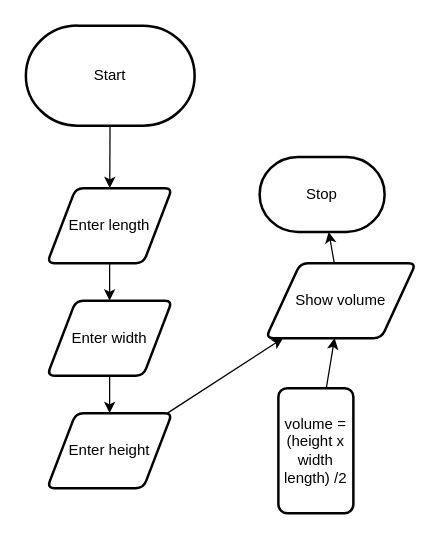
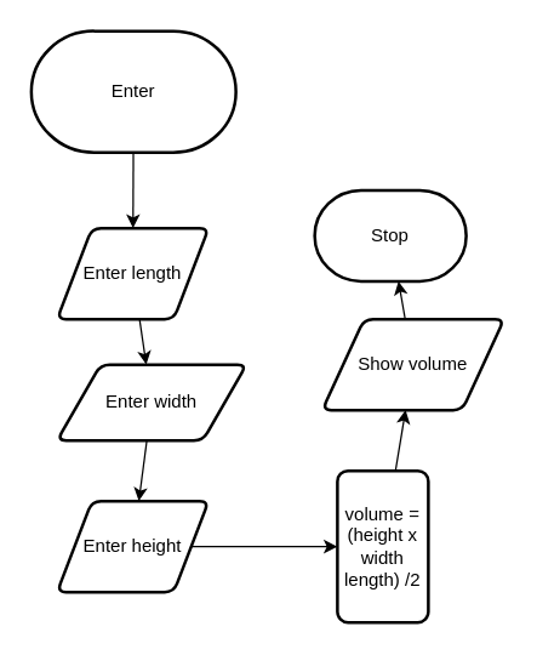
- <mxCell id="3" value="Start" style="strokeWidth=2;html=1;shape=mxgraph.flowchart.terminator;whiteSpace=wrap;" parent="1" vertex="1"><mxGeometry x="20" y="20" width="135" height="80" as="geometry" /></mxCell>
+ <mxCell id="3" value="Enter" style="strokeWidth=2;html=1;shape=mxgraph.flowchart.terminator;whiteSpace=wrap;" parent="1" vertex="1"><mxGeometry x="20" y="20" width="135" height="80" as="geometry" /></mxCell>
- <mxCell id="7" value="Enter width" style="shape=parallelogram;html=1;strokeWidth=2;perimeter=parallelogramPerimeter;whiteSpace=wrap;rounded=1;arcSize=12;size=0.23;" parent="1" vertex="1"><mxGeometry x="37" y="240" width="100" height="60" as="geometry" /></mxCell>
+ <mxCell id="7" value="Enter width" style="shape=parallelogram;html=1;strokeWidth=2;perimeter=parallelogramPerimeter;whiteSpace=wrap;rounded=1;arcSize=12;size=0.23;" parent="1" vertex="1"><mxGeometry x="37" y="240" width="125" height="50" as="geometry" /></mxCell>
- <mxCell id="8" style="edgeStyle=none;html=1;" parent="1" source="9" target="13" edge="1"><mxGeometry relative="1" as="geometry" /></mxCell>
+ <mxCell id="8" style="edgeStyle=none;html=1;" parent="1" source="9" target="11" edge="1"><mxGeometry relative="1" as="geometry" /></mxCell>
